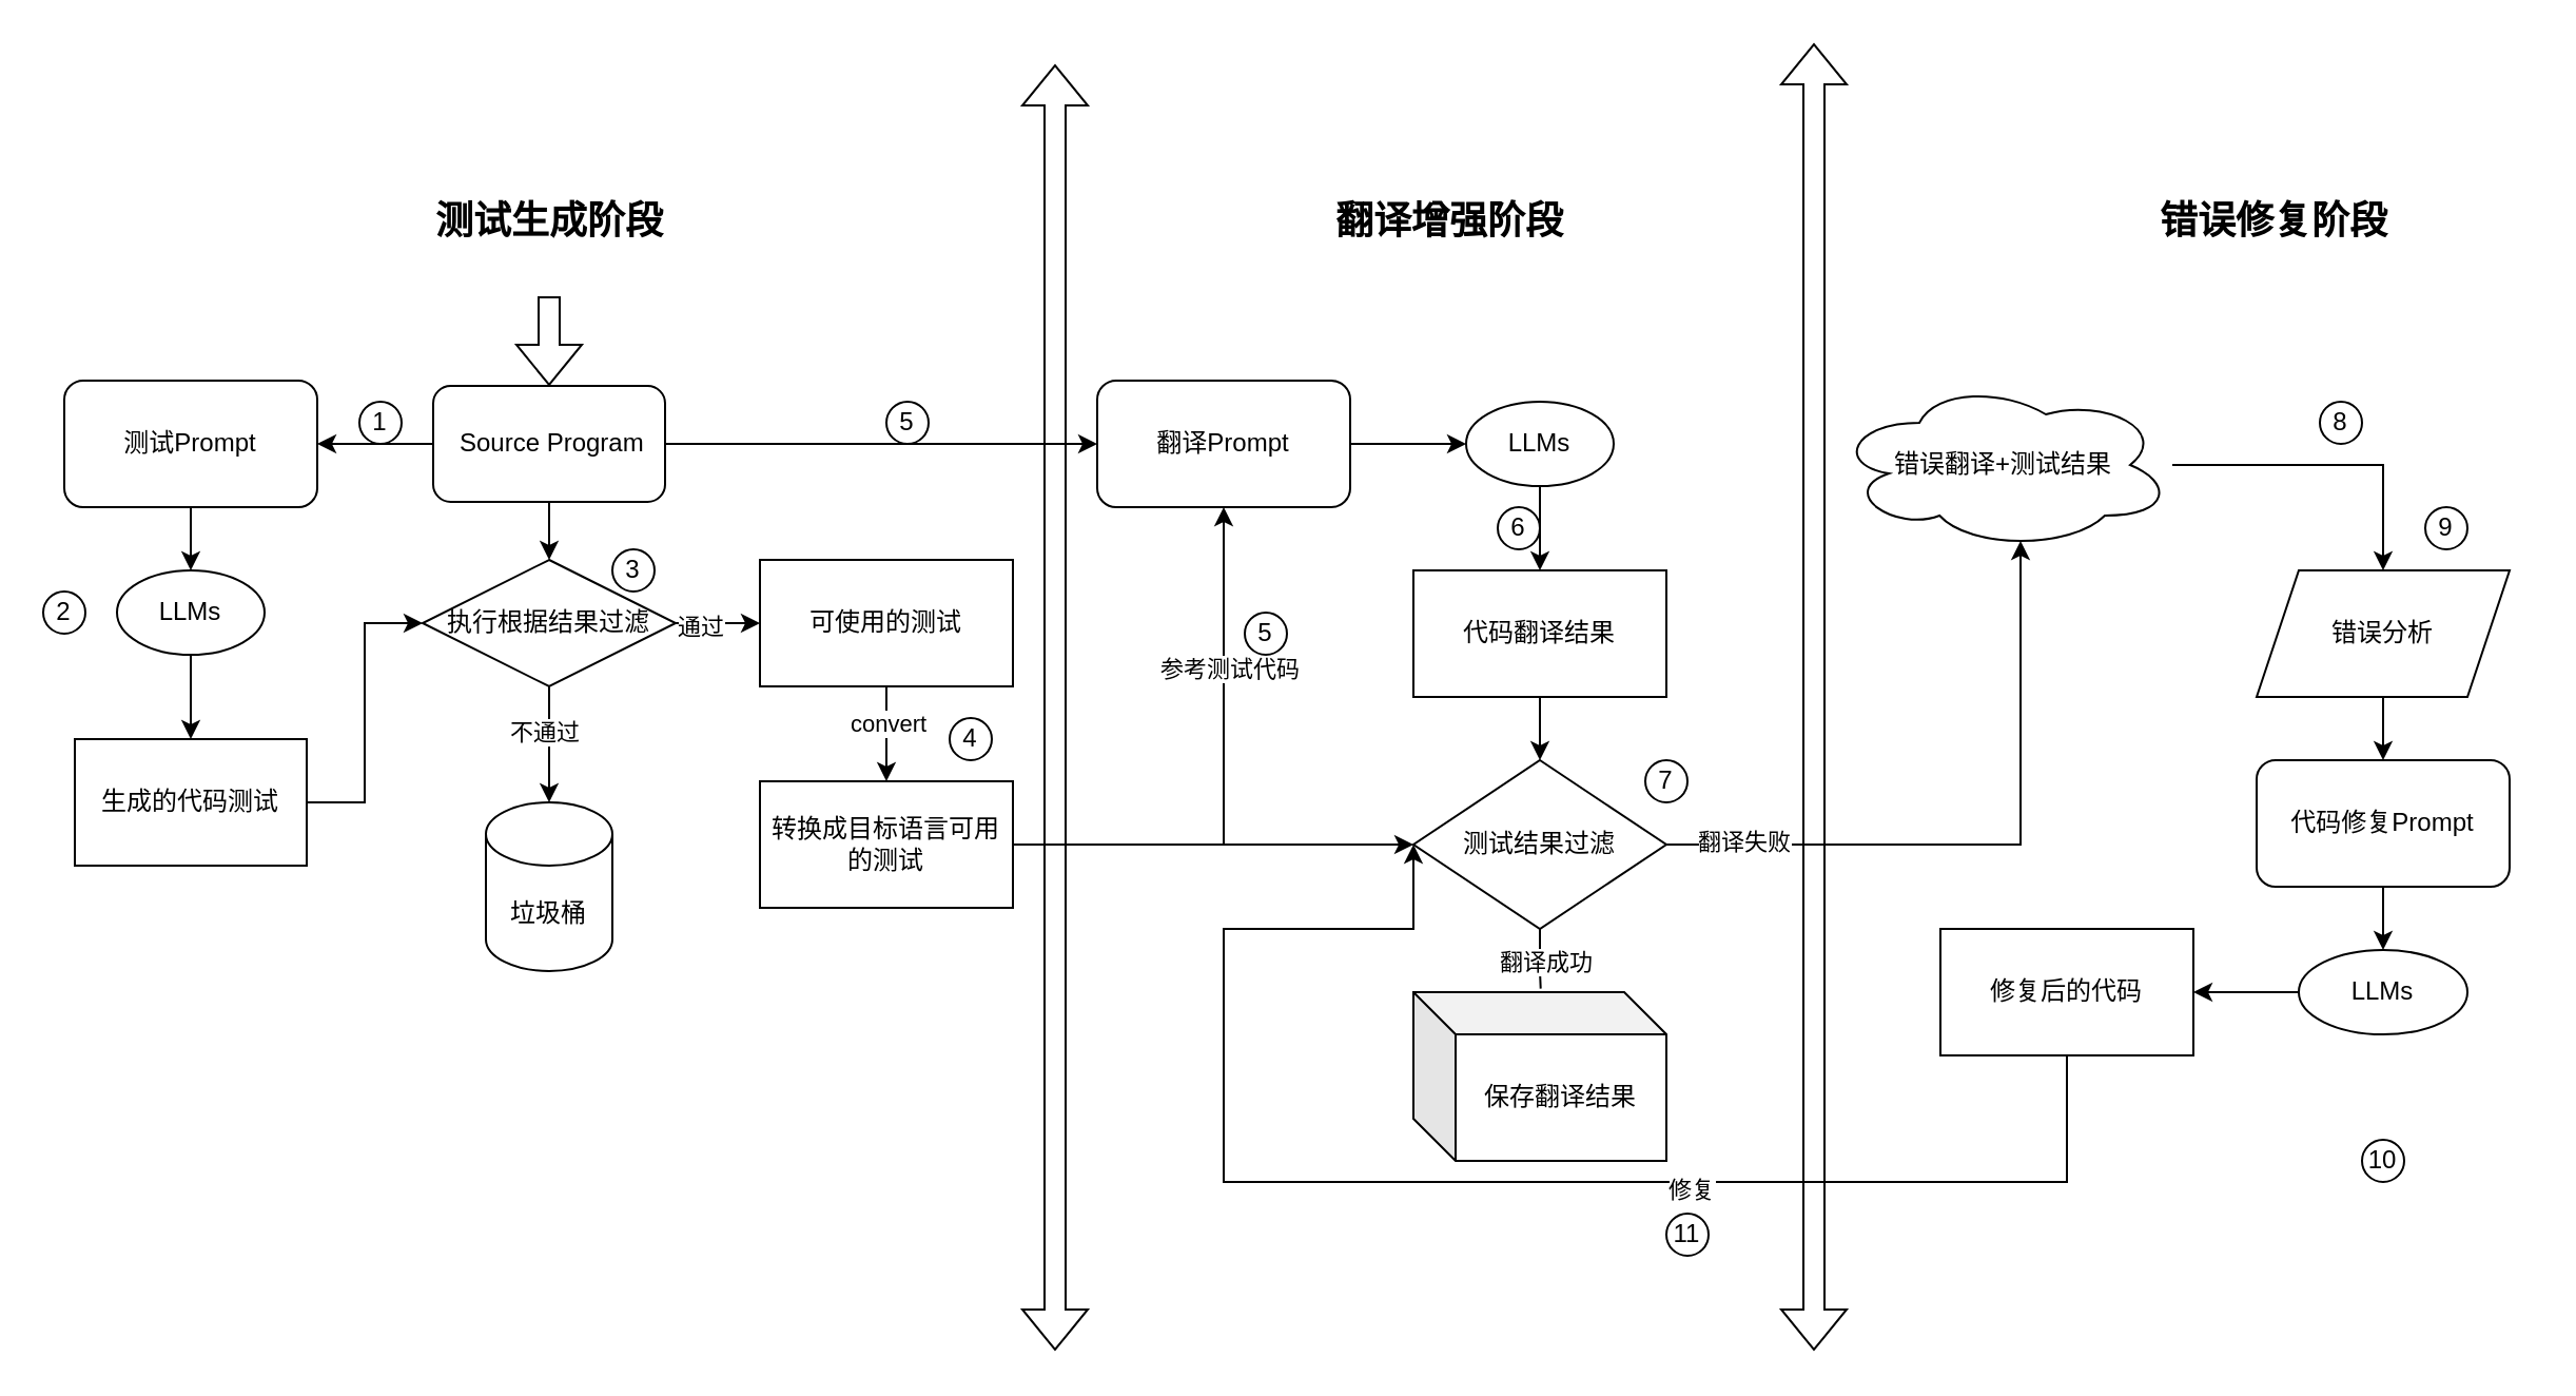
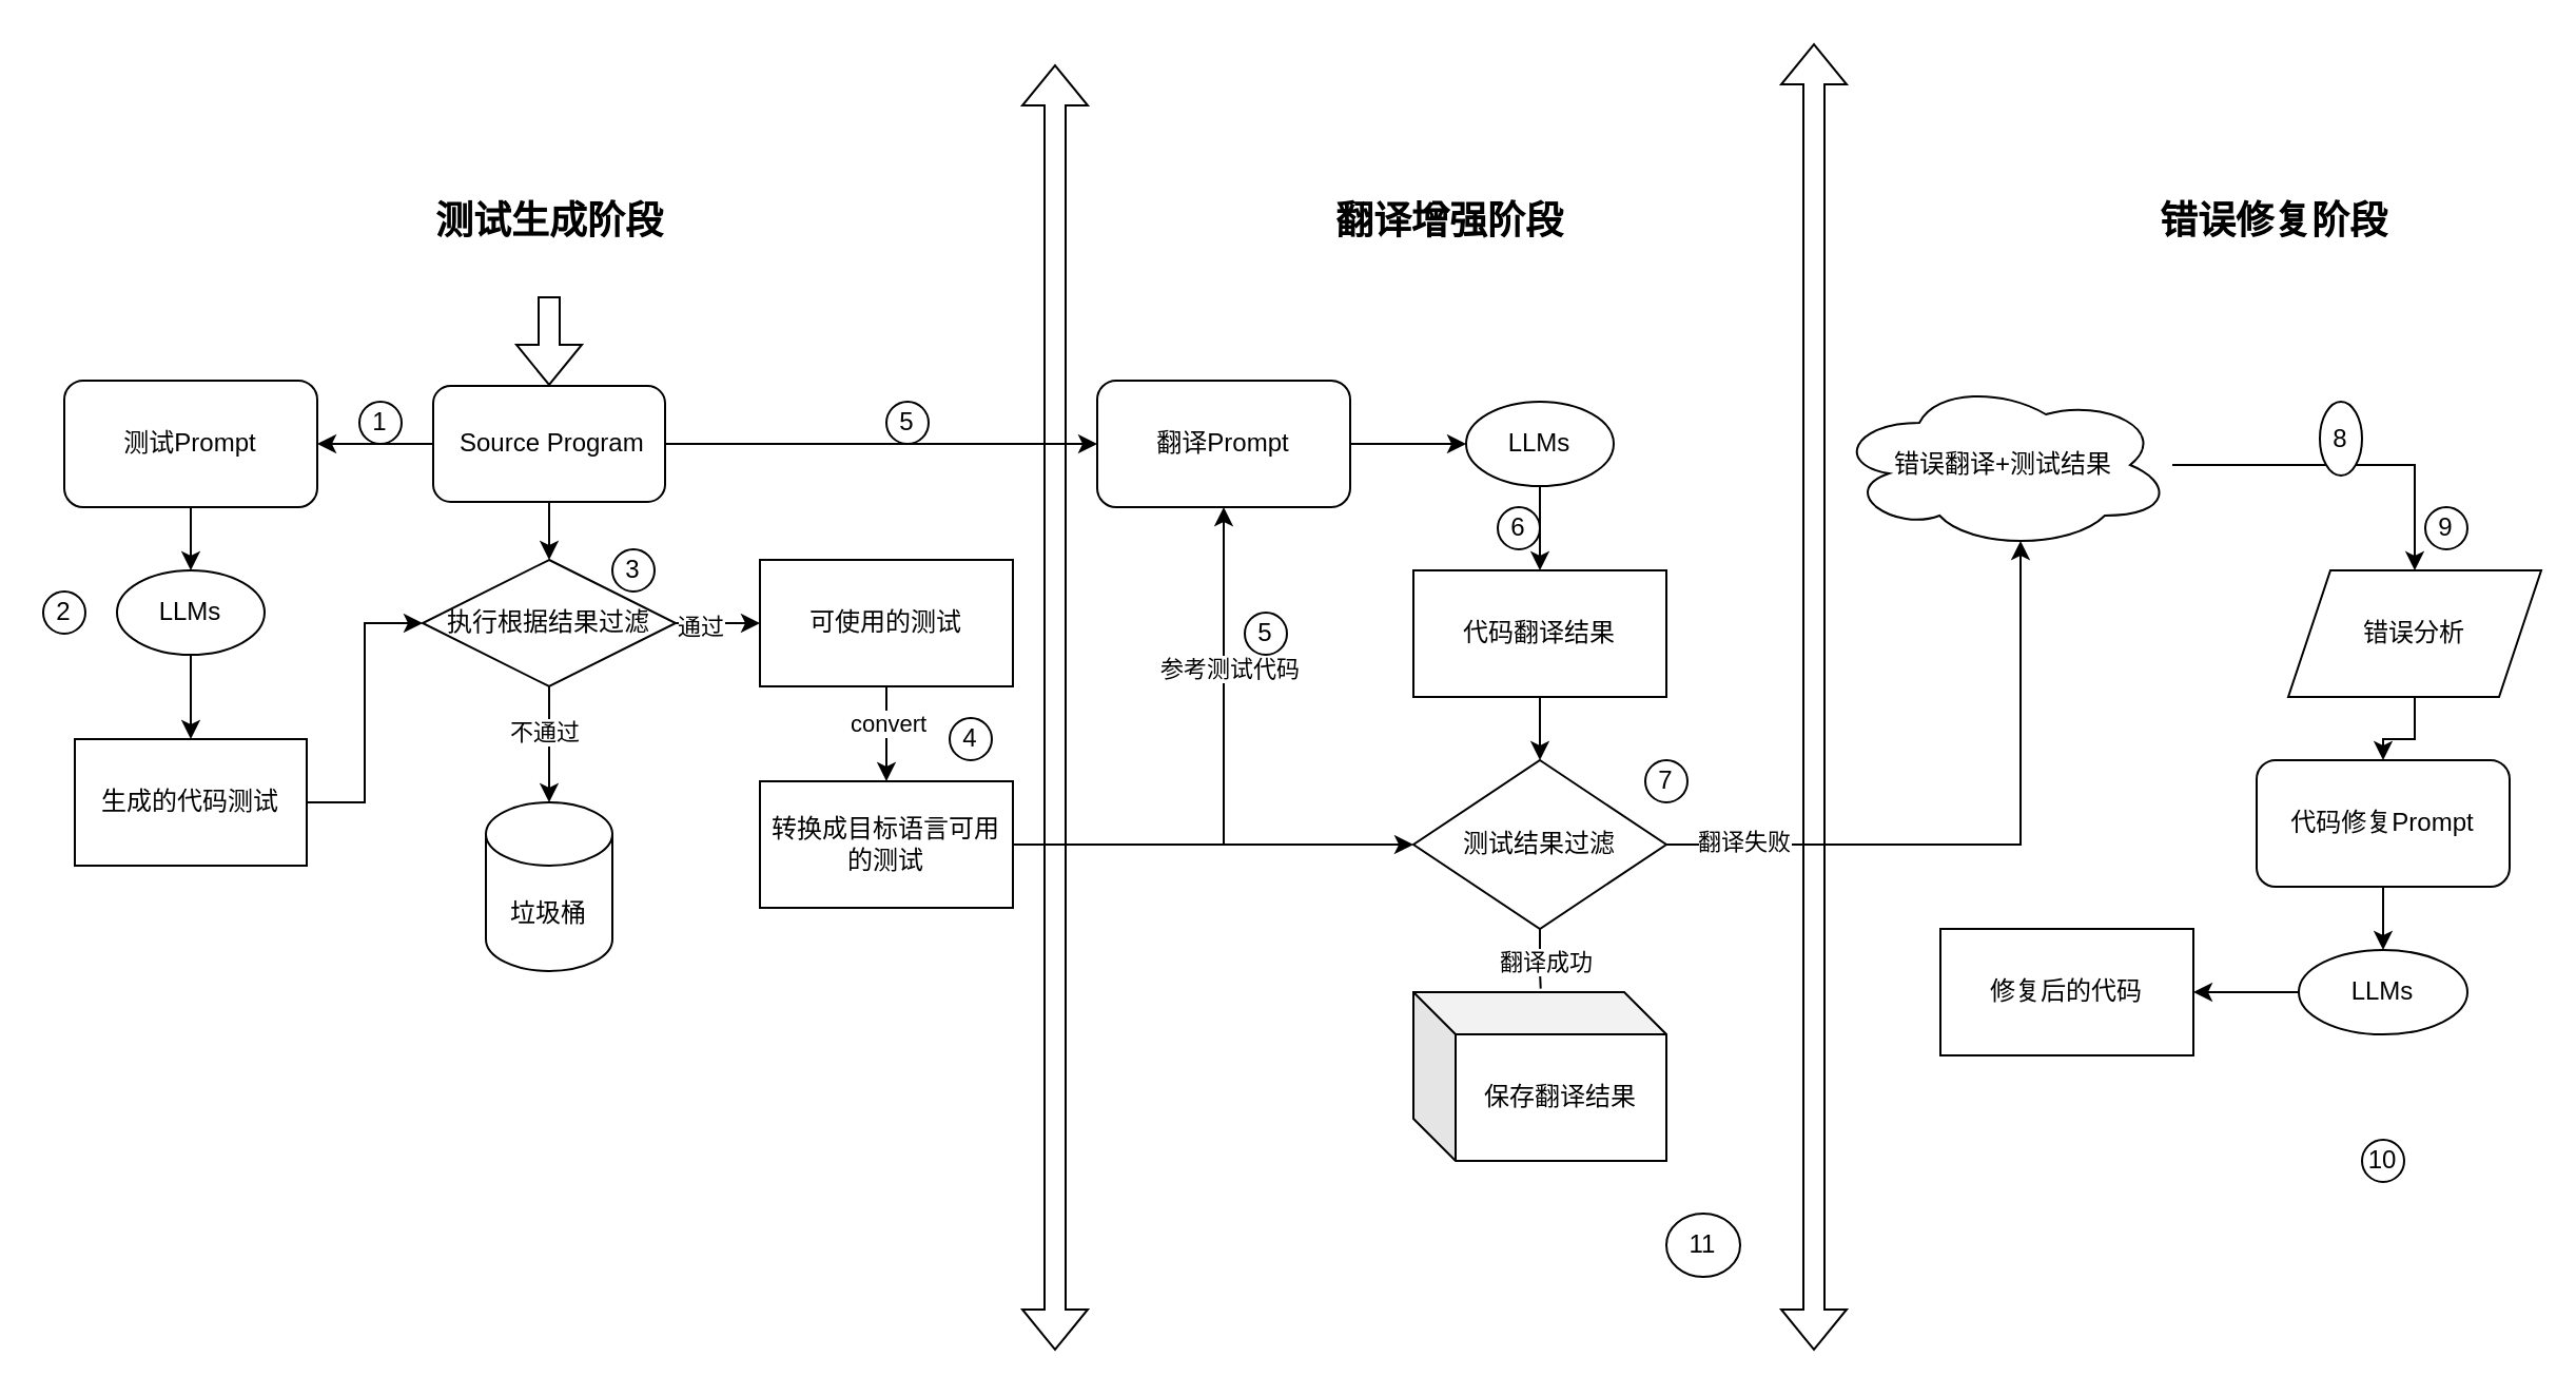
- <mxCell id="58" value="8" style="ellipse;whiteSpace=wrap;html=1;aspect=fixed;" parent="1" vertex="1"><mxGeometry x="1100" y="190" width="20" height="20" as="geometry" /></mxCell>
+ <mxCell id="58" value="8" style="ellipse;whiteSpace=wrap;html=1;aspect=fixed;" parent="1" vertex="1"><mxGeometry x="1100" y="190" width="20" height="35" as="geometry" /></mxCell>
- <mxCell id="41" value="错误分析" style="shape=parallelogram;perimeter=parallelogramPerimeter;whiteSpace=wrap;html=1;fixedSize=1;" parent="1" vertex="1"><mxGeometry x="1070" y="270" width="120" height="60" as="geometry" /></mxCell>
+ <mxCell id="41" value="错误分析" style="shape=parallelogram;perimeter=parallelogramPerimeter;whiteSpace=wrap;html=1;fixedSize=1;" parent="1" vertex="1"><mxGeometry x="1085" y="270" width="120" height="60" as="geometry" /></mxCell>
- <mxCell id="46" style="edgeStyle=orthogonalEdgeStyle;rounded=0;orthogonalLoop=1;jettySize=auto;html=1;entryX=0;entryY=0.5;entryDx=0;entryDy=0;" parent="1" source="48" target="33" edge="1"><mxGeometry relative="1" as="geometry"><Array as="points"><mxPoint x="980" y="560" /><mxPoint x="580" y="560" /><mxPoint x="580" y="440" /><mxPoint x="670" y="440" /></Array></mxGeometry></mxCell>
- <mxCell id="47" value="修复" style="edgeLabel;html=1;align=center;verticalAlign=middle;resizable=0;points=[];" parent="46" vertex="1" connectable="0"><mxGeometry x="-0.328" y="3" relative="1" as="geometry"><mxPoint as="offset" /></mxGeometry></mxCell>
- <mxCell id="62" value="11" style="ellipse;whiteSpace=wrap;html=1;aspect=fixed;" parent="1" vertex="1"><mxGeometry x="790" y="575" width="20" height="20" as="geometry" /></mxCell>
+ <mxCell id="62" value="11" style="ellipse;whiteSpace=wrap;html=1;aspect=fixed;" parent="1" vertex="1"><mxGeometry x="790" y="575" width="35" height="30" as="geometry" /></mxCell>
